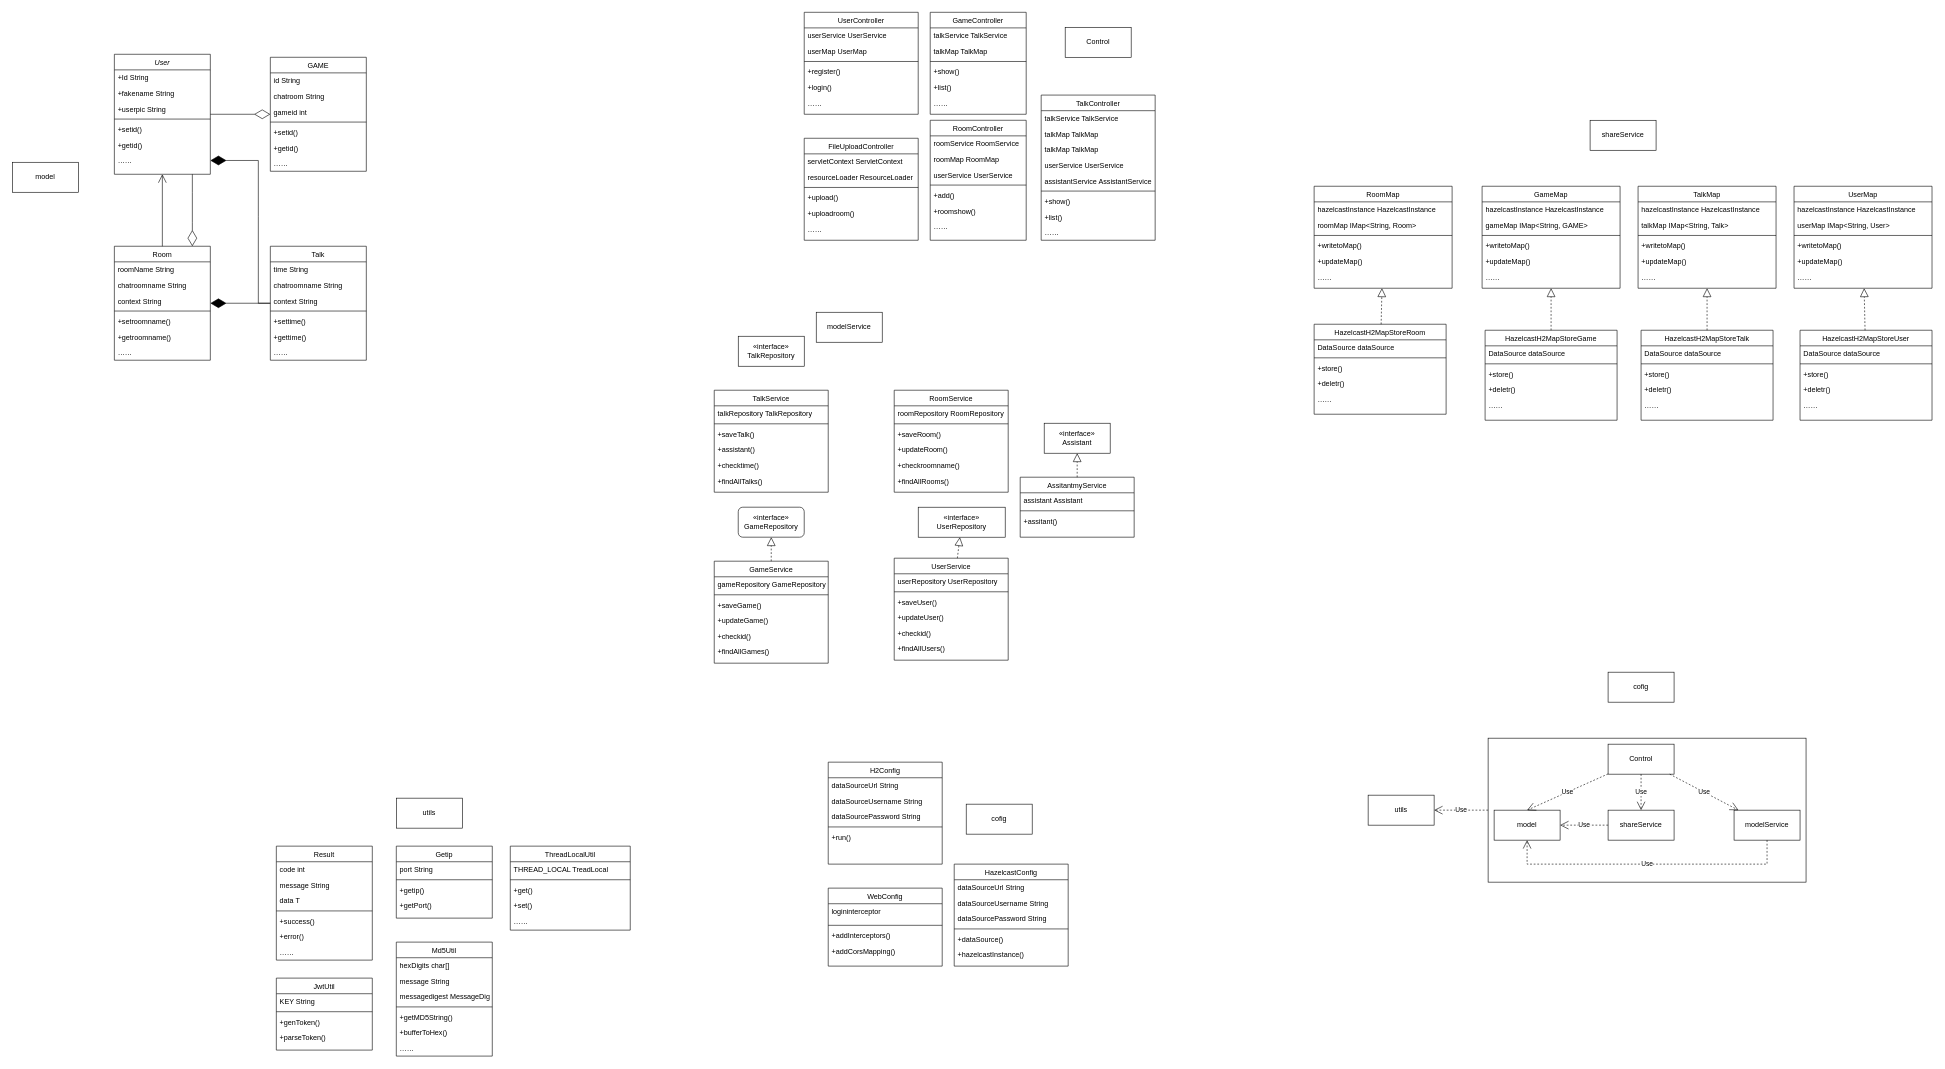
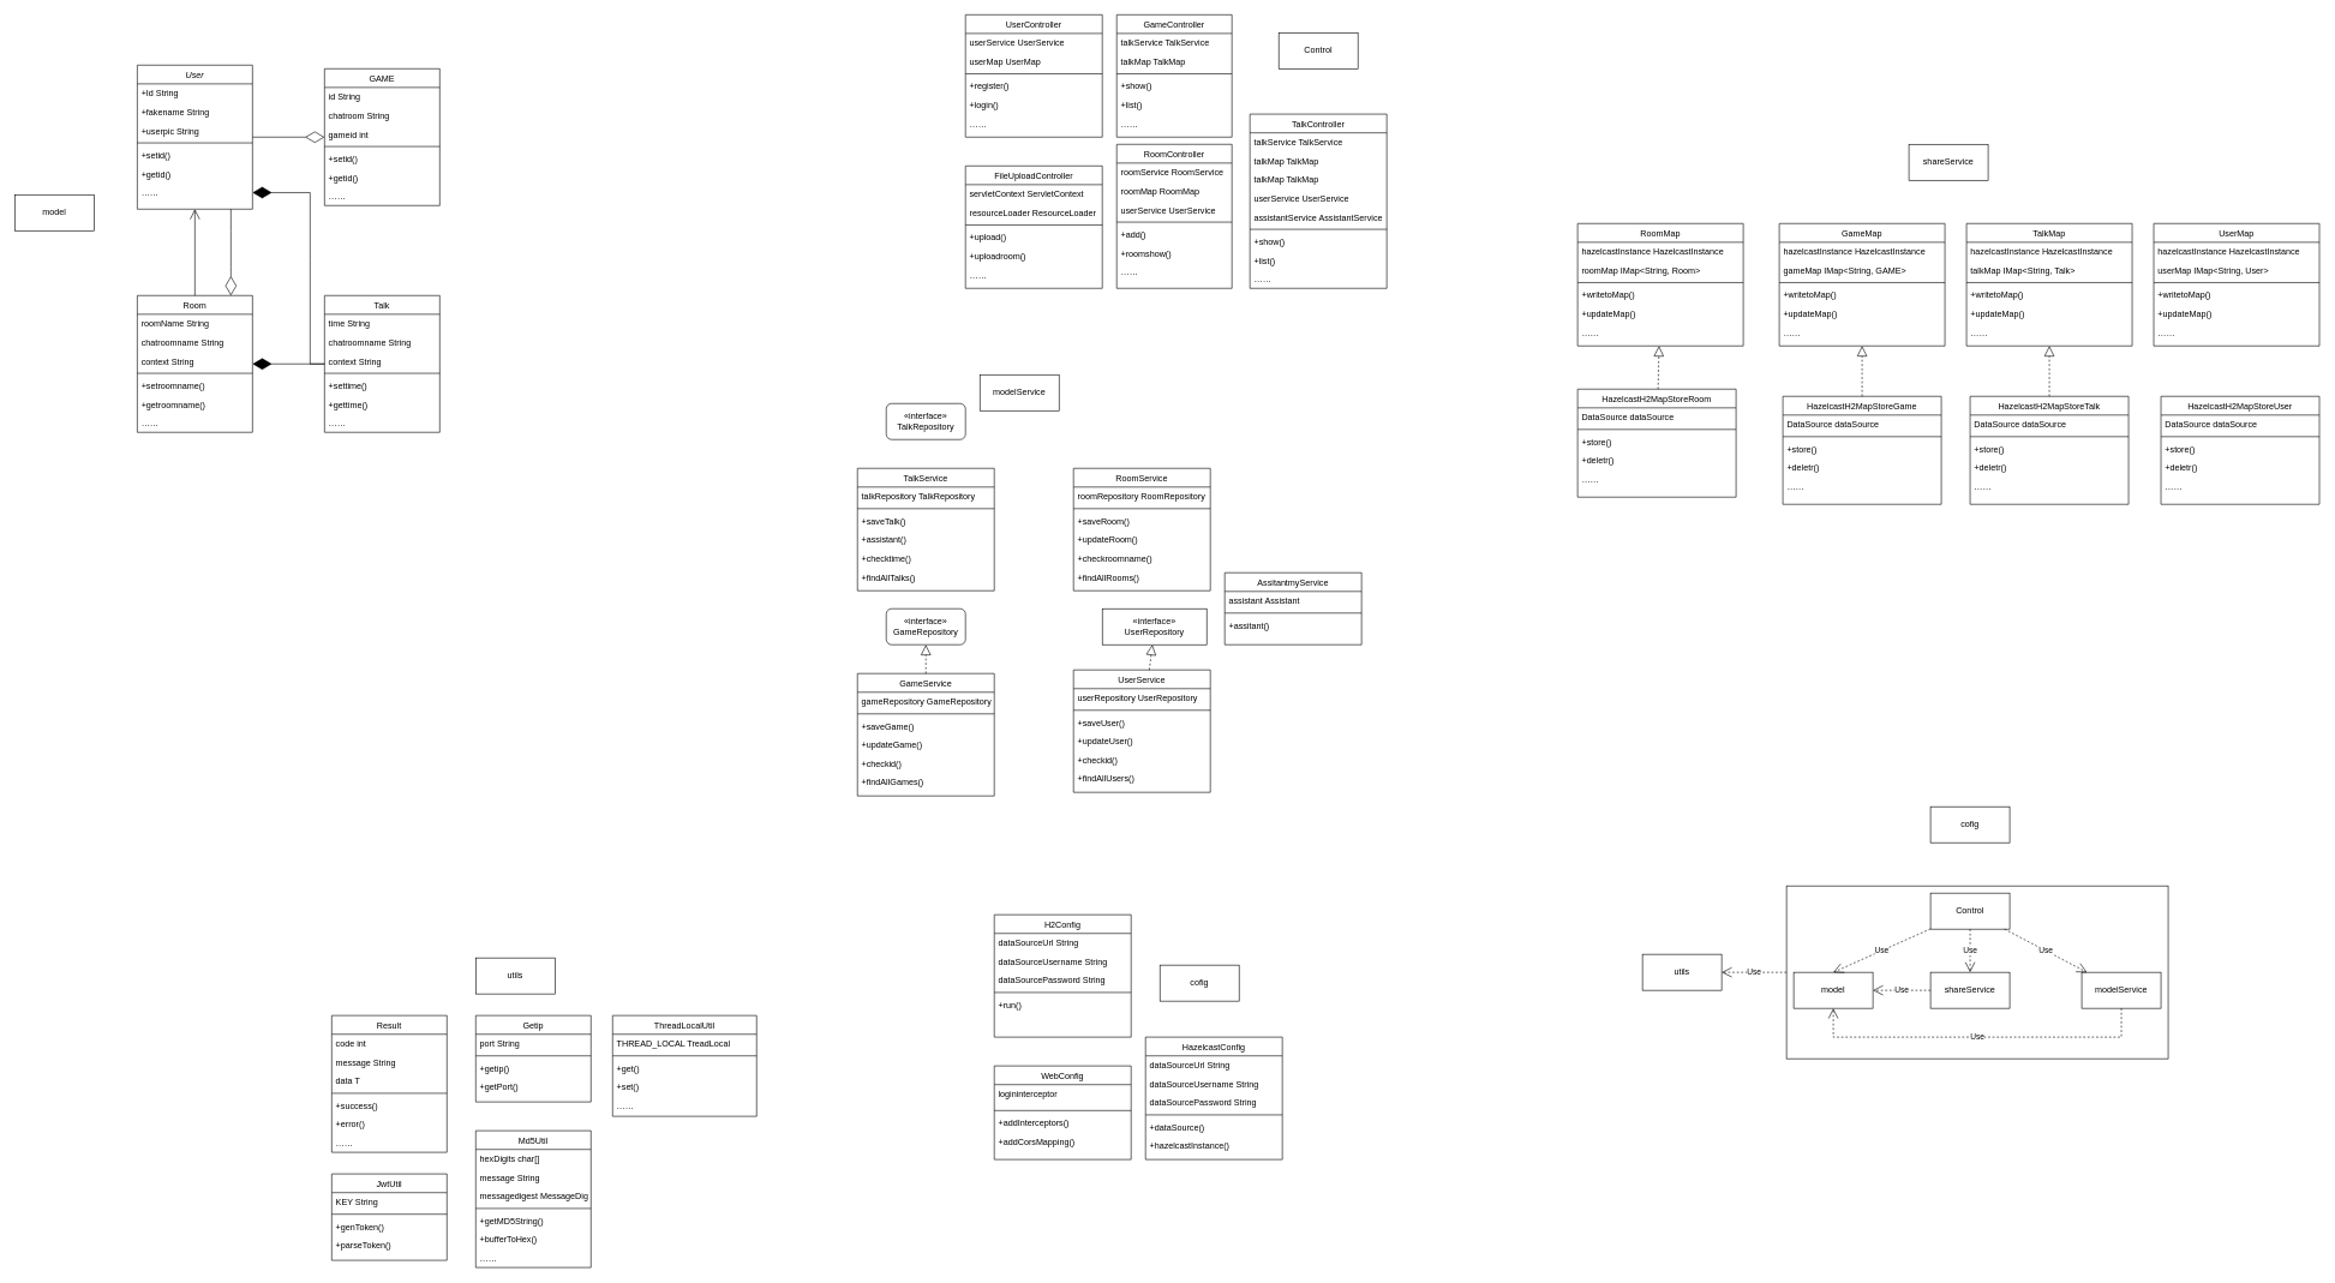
- <mxCell id="176" value="" style="endArrow=block;dashed=1;endFill=0;endSize=12;html=1;rounded=0;" parent="1" source="162" target="115" edge="1"><mxGeometry width="160" relative="1" as="geometry"><mxPoint x="2870" y="240" as="sourcePoint" /><mxPoint x="3030" y="240" as="targetPoint" /></mxGeometry></mxCell>
- <mxCell id="72" value="«interface»&lt;br&gt;TalkRepository" style="html=1;whiteSpace=wrap;" parent="1" vertex="1"><mxGeometry x="1230" y="560" width="110" height="50" as="geometry" /></mxCell>
+ <mxCell id="72" value="«interface»&lt;br&gt;TalkRepository" style="html=1;whiteSpace=wrap;rounded=1;" parent="1" vertex="1"><mxGeometry x="1230" y="560" width="110" height="50" as="geometry" /></mxCell>
- <mxCell id="106" value="«interface»&lt;br&gt;Assistant" style="html=1;whiteSpace=wrap;" parent="1" vertex="1"><mxGeometry x="1740" y="705" width="110" height="50" as="geometry" /></mxCell>
- <mxCell id="107" value="" style="endArrow=block;dashed=1;endFill=0;endSize=12;html=1;rounded=0;" parent="1" source="102" target="106" edge="1"><mxGeometry width="160" relative="1" as="geometry"><mxPoint x="1550" y="695" as="sourcePoint" /><mxPoint x="1710" y="695" as="targetPoint" /></mxGeometry></mxCell>
